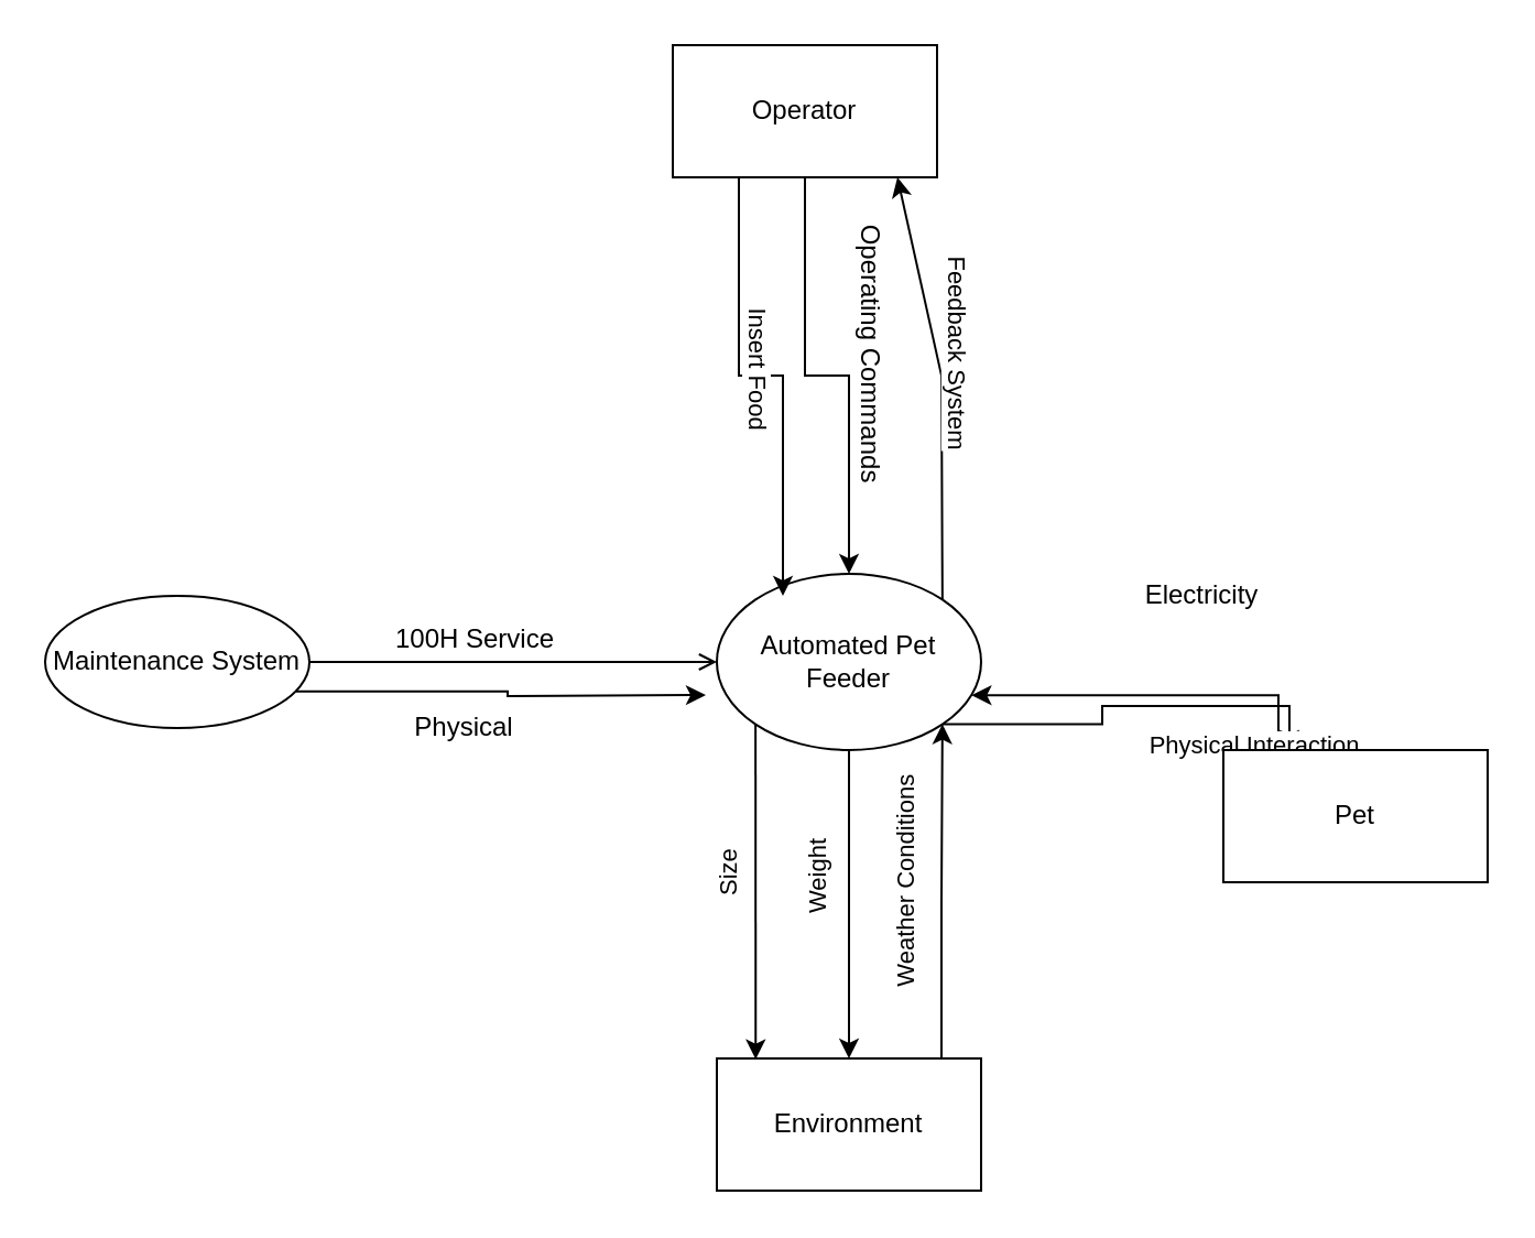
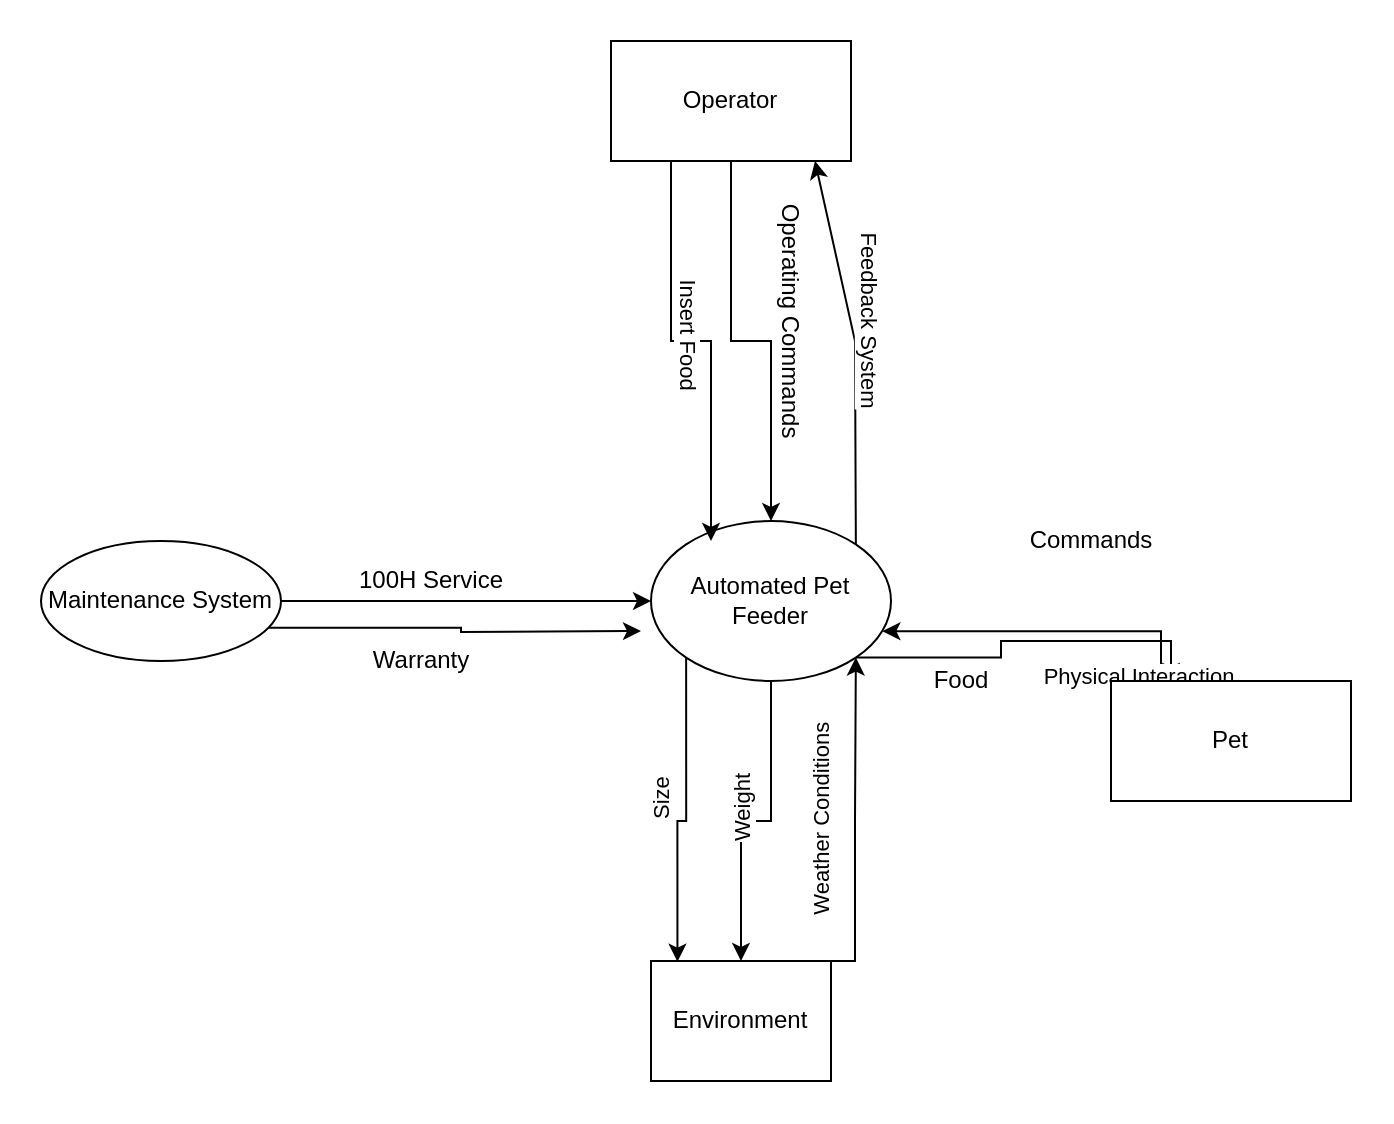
- <mxCell id="14" value="Electricity" style="text;html=1;align=center;verticalAlign=middle;resizable=0;points=[];autosize=1;" vertex="1" parent="1"><mxGeometry x="510" y="260" width="70" height="20" as="geometry" /></mxCell>
+ <mxCell id="14" value="Commands" style="text;html=1;align=center;verticalAlign=middle;resizable=0;points=[];autosize=1;" vertex="1" parent="1"><mxGeometry x="510" y="260" width="70" height="20" as="geometry" /></mxCell>
- <mxCell id="11" style="edgeStyle=orthogonalEdgeStyle;rounded=0;orthogonalLoop=1;jettySize=auto;html=1;entryX=0;entryY=0.5;entryDx=0;entryDy=0;endArrow=open;" edge="1" parent="1" source="13" target="7"><mxGeometry relative="1" as="geometry" /></mxCell>
+ <mxCell id="11" style="edgeStyle=orthogonalEdgeStyle;rounded=0;orthogonalLoop=1;jettySize=auto;html=1;entryX=0;entryY=0.5;entryDx=0;entryDy=0;" edge="1" parent="1" source="13" target="7"><mxGeometry relative="1" as="geometry" /></mxCell>
- <mxCell id="18" value="Physical" style="text;html=1;align=center;verticalAlign=middle;resizable=0;points=[];autosize=1;" vertex="1" parent="1"><mxGeometry x="180" y="320" width="60" height="20" as="geometry" /></mxCell>
+ <mxCell id="18" value="Warranty" style="text;html=1;align=center;verticalAlign=middle;resizable=0;points=[];autosize=1;" vertex="1" parent="1"><mxGeometry x="180" y="320" width="60" height="20" as="geometry" /></mxCell>
+ <mxCell id="27" value="Food" style="text;html=1;align=center;verticalAlign=middle;resizable=0;points=[];autosize=1;" vertex="1" parent="1"><mxGeometry x="460" y="330" width="40" height="20" as="geometry" /></mxCell>
- <mxCell id="23" value="Environment" style="rounded=0;whiteSpace=wrap;html=1;" vertex="1" parent="1"><mxGeometry x="325" y="480" width="120" height="60" as="geometry" /></mxCell>
+ <mxCell id="23" value="Environment" style="rounded=0;whiteSpace=wrap;html=1;" vertex="1" parent="1"><mxGeometry x="325" y="480" width="90" height="60" as="geometry" /></mxCell>
